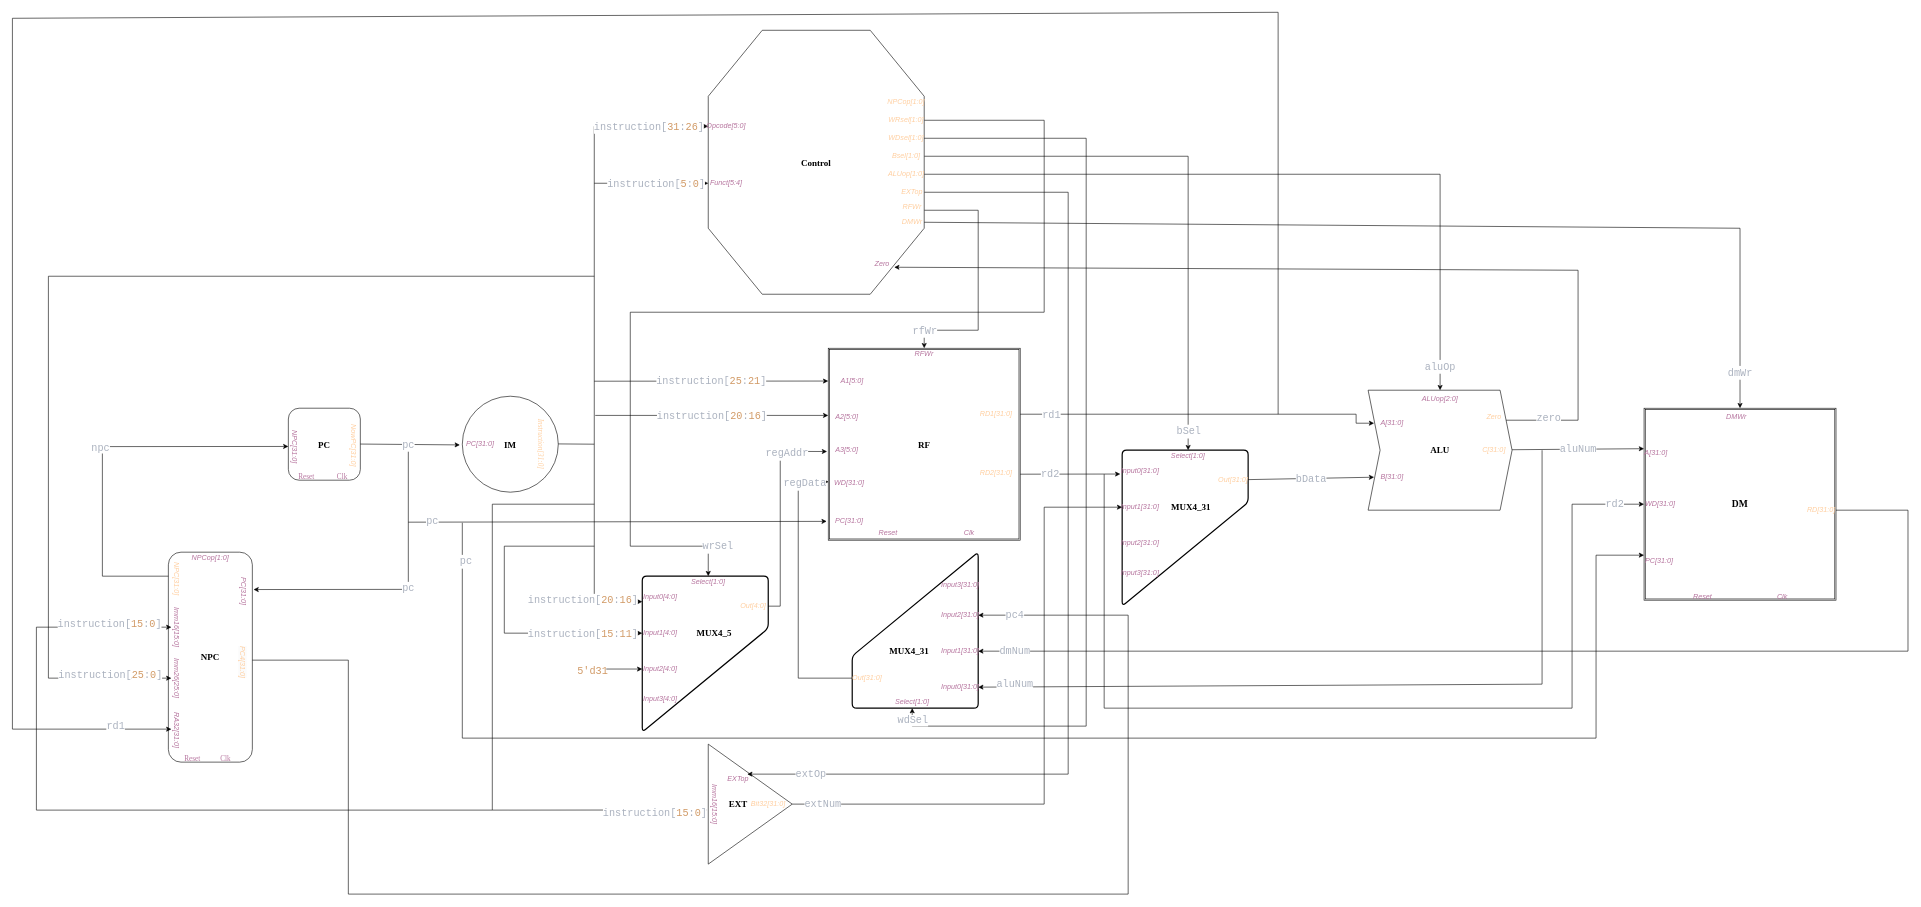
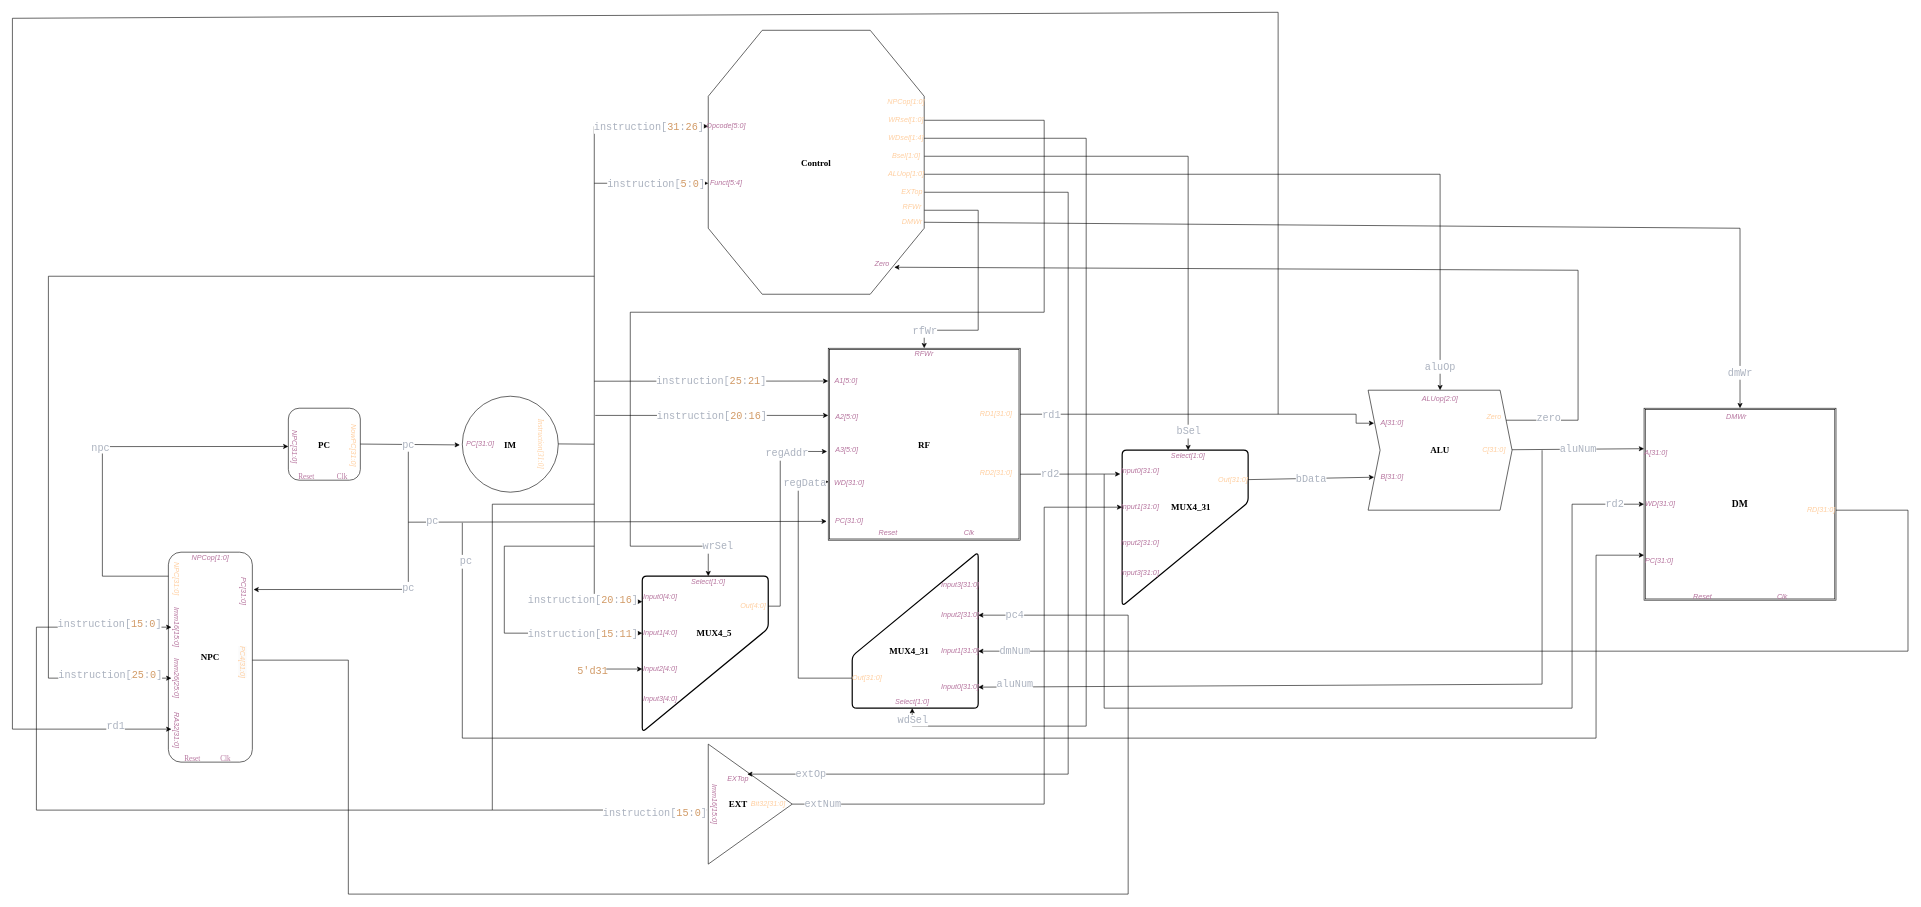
- <mxCell id="132" value="&lt;i&gt;&lt;font color=&quot;#ffce9f&quot;&gt;WDsel[1:0]&lt;/font&gt;&lt;/i&gt;" style="text;html=1;align=center;verticalAlign=middle;whiteSpace=wrap;rounded=0;" vertex="1" parent="124"><mxGeometry x="300" y="170" width="60" height="20" as="geometry" /></mxCell>
+ <mxCell id="132" value="&lt;i&gt;&lt;font color=&quot;#ffce9f&quot;&gt;WDsel[1:4]&lt;/font&gt;&lt;/i&gt;" style="text;html=1;align=center;verticalAlign=middle;whiteSpace=wrap;rounded=0;" vertex="1" parent="124"><mxGeometry x="300" y="170" width="60" height="20" as="geometry" /></mxCell>
- <mxCell id="25" value="&lt;i&gt;&lt;font color=&quot;#b5739d&quot;&gt;A1[5:0]&lt;/font&gt;&lt;/i&gt;" style="text;html=1;align=center;verticalAlign=middle;whiteSpace=wrap;rounded=0;" parent="22" vertex="1"><mxGeometry x="20" y="40" width="40" height="30" as="geometry" /></mxCell>
+ <mxCell id="25" value="&lt;i&gt;&lt;font color=&quot;#b5739d&quot;&gt;A1[5:0]&lt;/font&gt;&lt;/i&gt;" style="text;html=1;align=center;verticalAlign=middle;whiteSpace=wrap;rounded=0;" parent="22" vertex="1"><mxGeometry x="10" y="40" width="40" height="30" as="geometry" /></mxCell>
